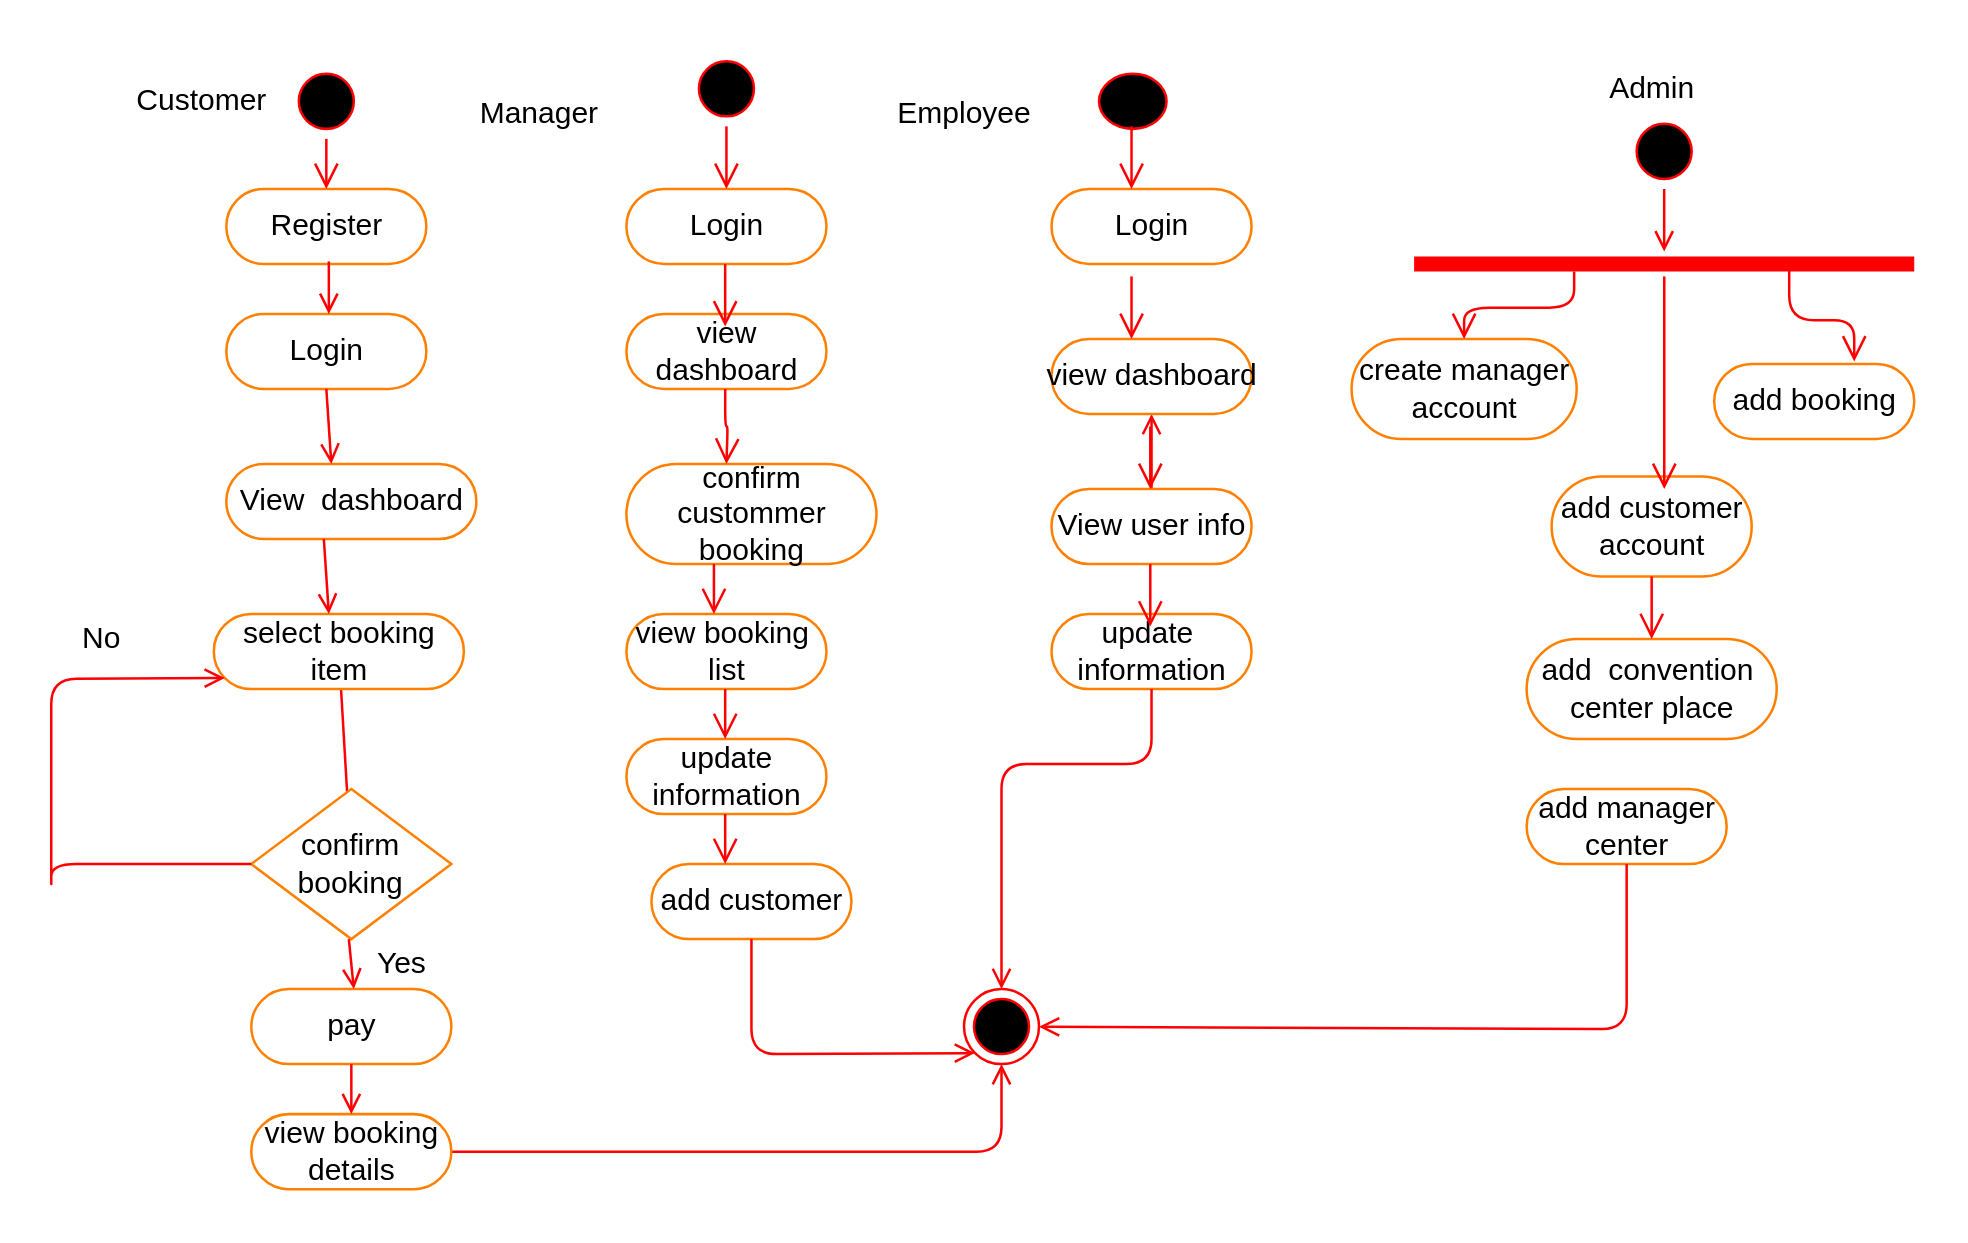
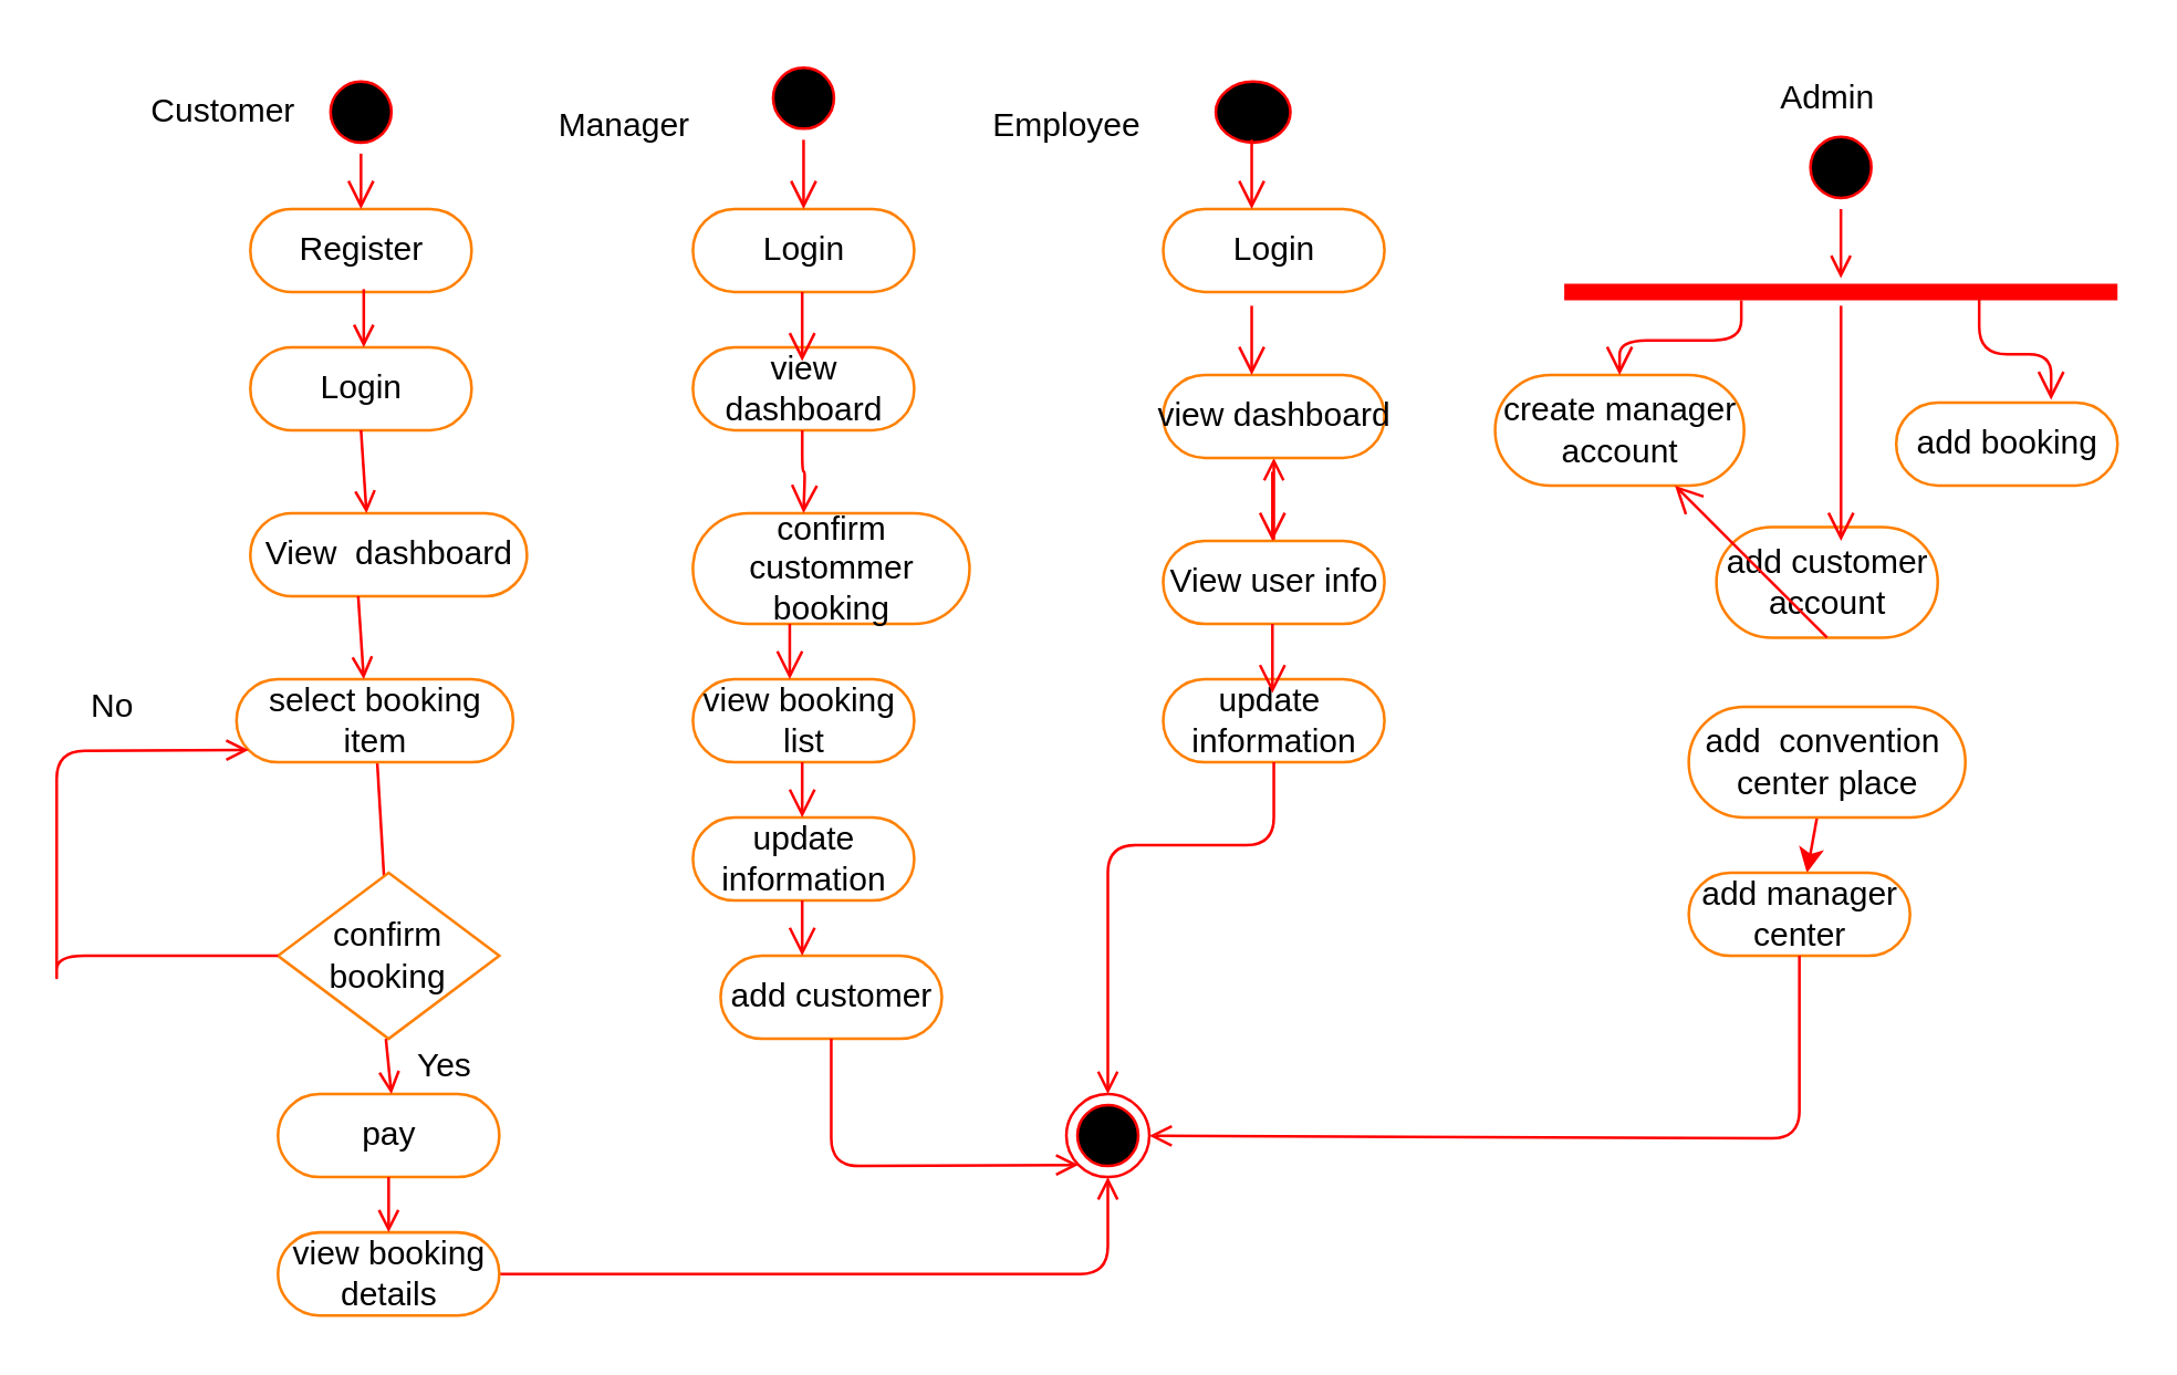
- <mxCell id="19" value="Manager" style="text;html=1;align=center;verticalAlign=middle;resizable=0;points=[];autosize=1;strokeColor=none;" vertex="1" parent="1"><mxGeometry x="185" y="35" width="60" height="20" as="geometry" /></mxCell>
+ <mxCell id="19" value="Manager" style="text;html=1;align=center;verticalAlign=middle;resizable=0;points=[];autosize=1;strokeColor=none;" vertex="1" parent="1"><mxGeometry x="195" y="35" width="60" height="20" as="geometry" /></mxCell>
- <mxCell id="38" value="" style="html=1;verticalAlign=bottom;endArrow=open;endSize=8;strokeColor=#ff0000;entryX=0.5;entryY=0.5;entryDx=0;entryDy=-20;entryPerimeter=0;exitX=0.5;exitY=0.5;exitDx=0;exitDy=20;exitPerimeter=0;" edge="1" parent="1" source="28" target="27"><mxGeometry relative="1" as="geometry"><mxPoint x="695.04" y="225" as="targetPoint" /><mxPoint x="695.04" y="140" as="sourcePoint" /></mxGeometry></mxCell>
+ <mxCell id="38" value="" style="html=1;verticalAlign=bottom;endArrow=open;endSize=8;strokeColor=#ff0000;exitX=0.5;exitY=0.5;exitDx=0;exitDy=20;exitPerimeter=0;" edge="1" parent="1" source="28" target="25"><mxGeometry relative="1" as="geometry"><mxPoint x="695.04" y="225" as="targetPoint" /><mxPoint x="695.04" y="140" as="sourcePoint" /></mxGeometry></mxCell>
+ <mxCell id="26" value="" style="edgeStyle=none;rounded=1;orthogonalLoop=1;jettySize=auto;html=1;strokeColor=#FF0000;" edge="1" parent="1" source="27" target="30"><mxGeometry relative="1" as="geometry" /></mxCell>
